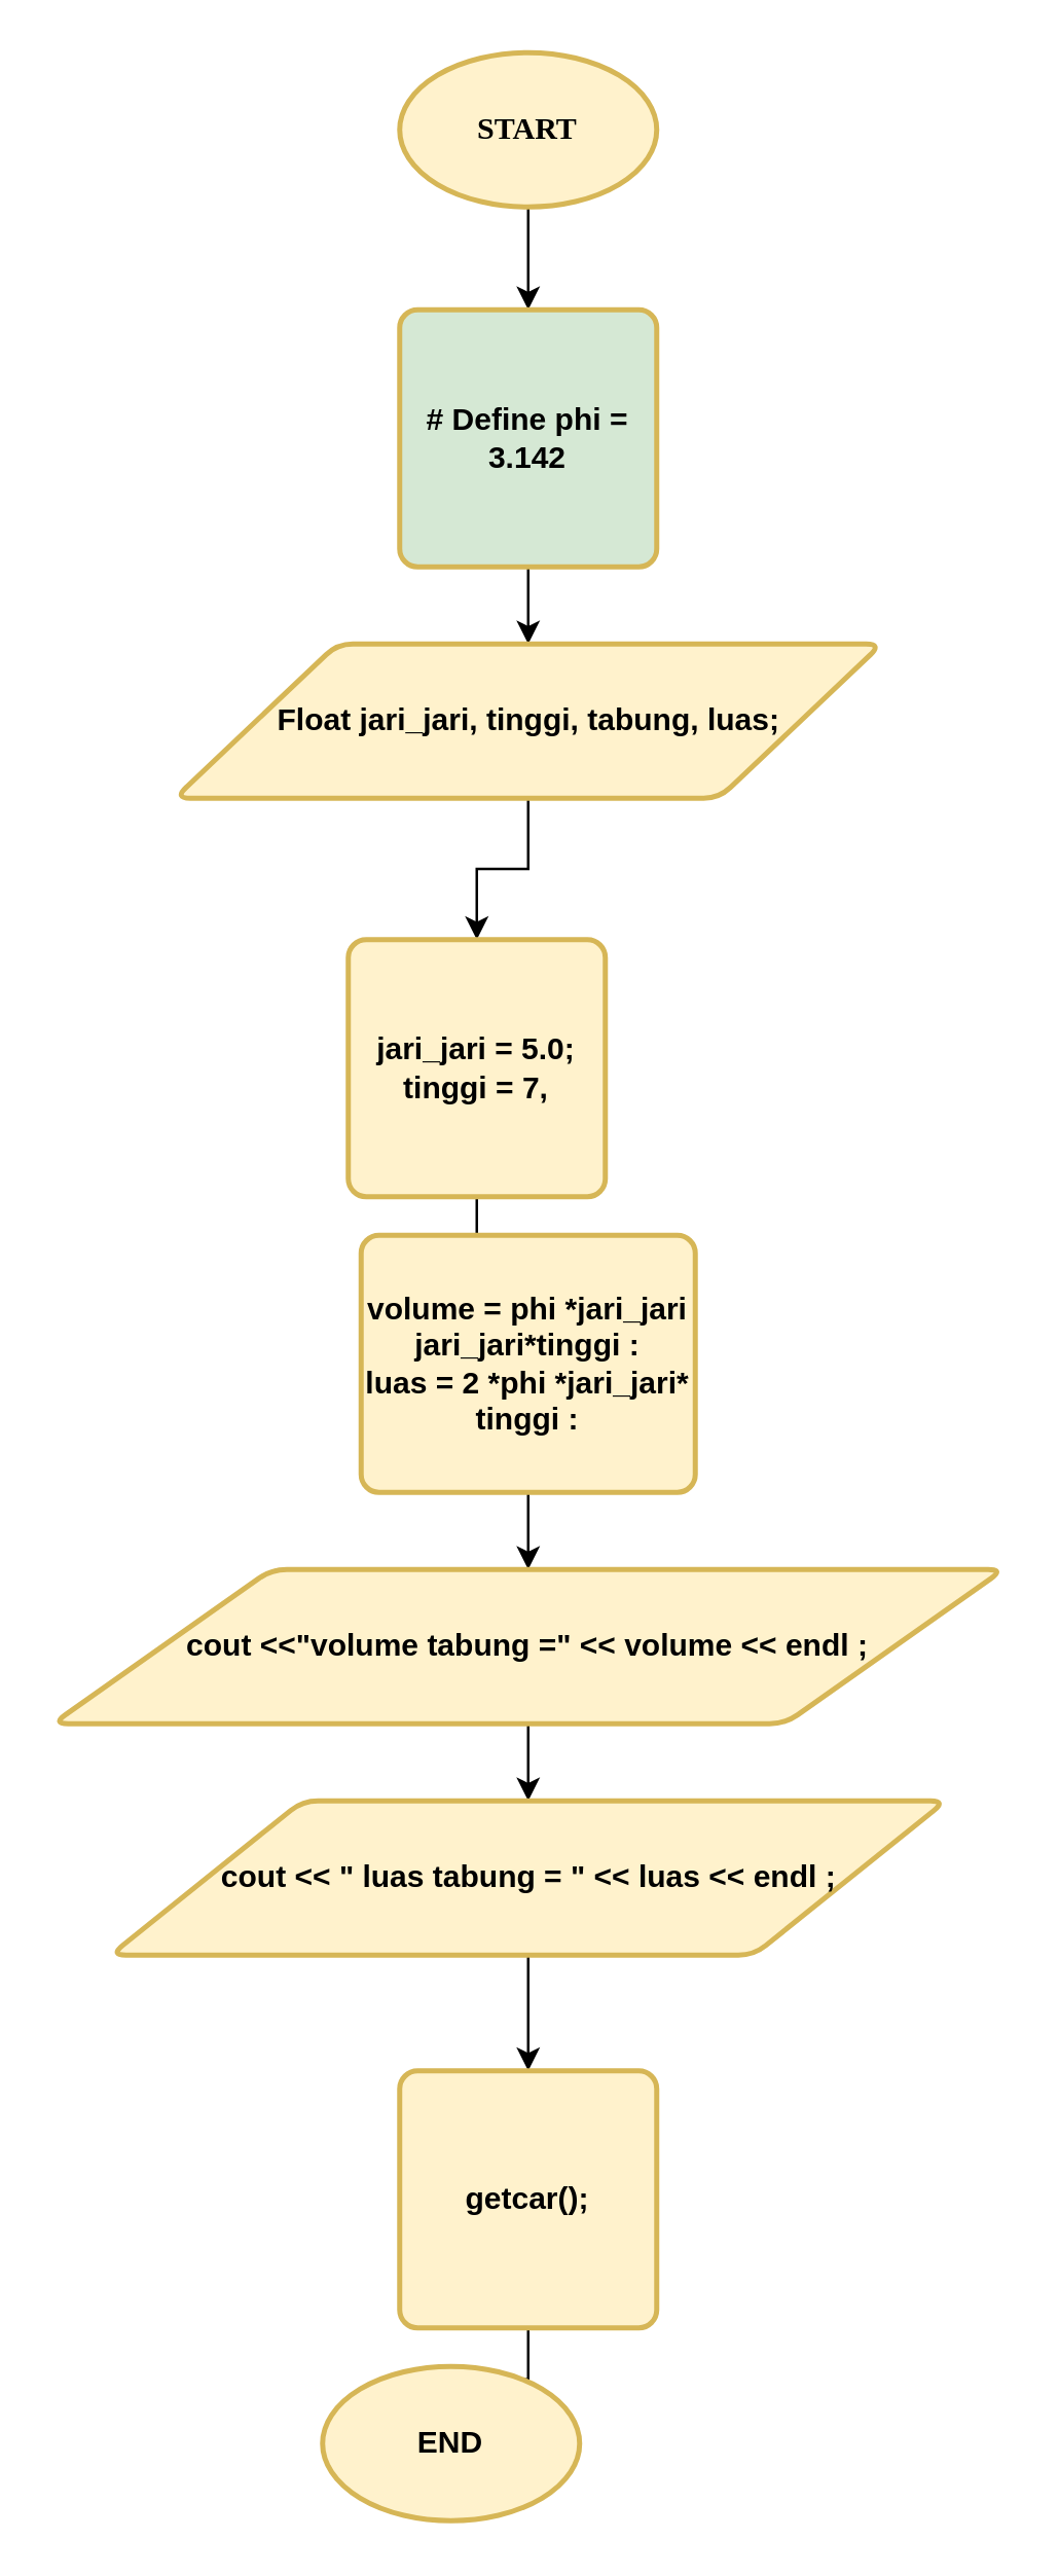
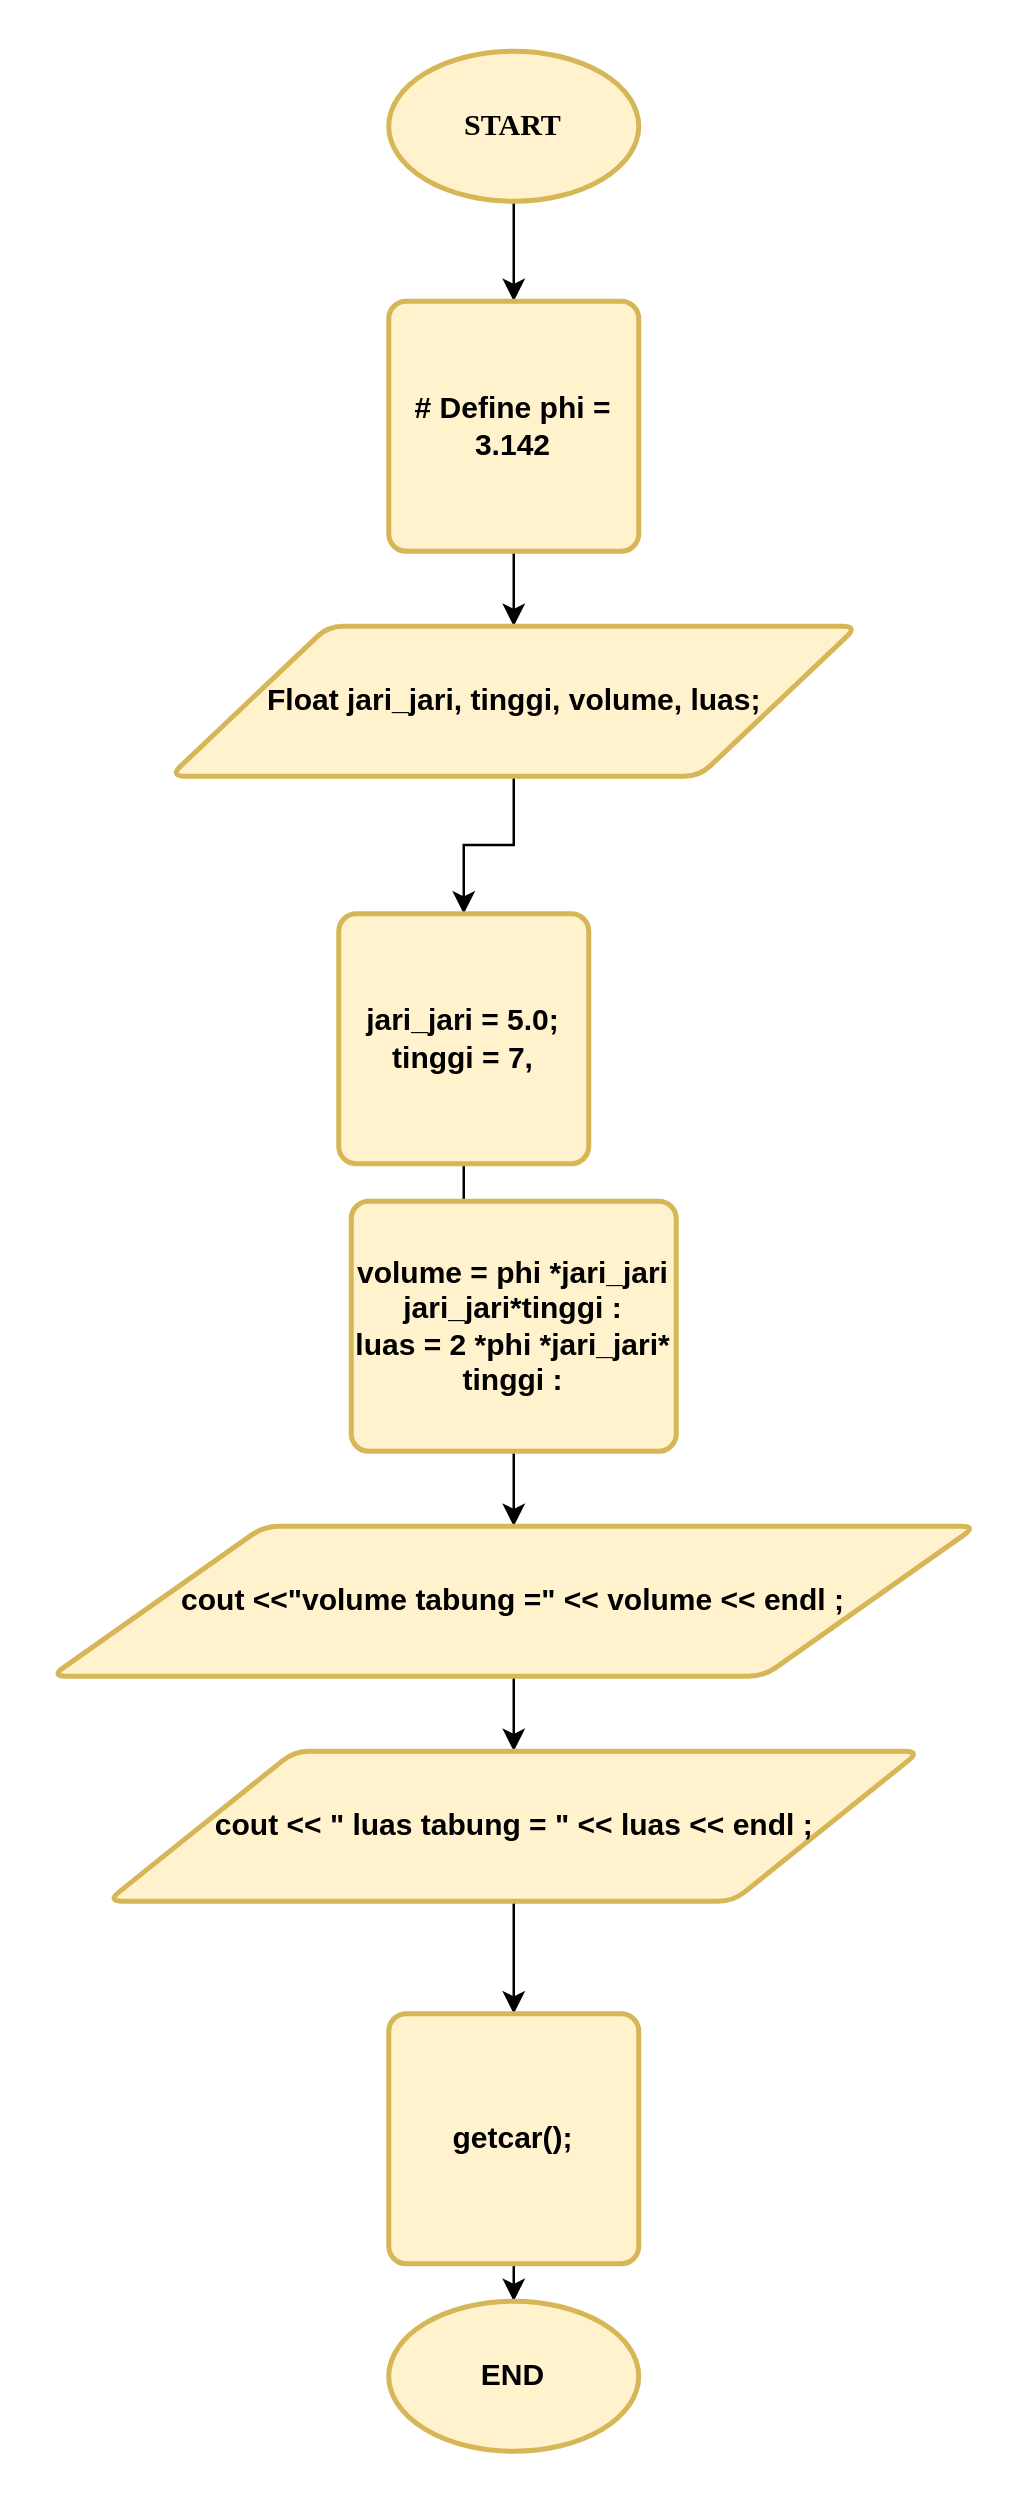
- <mxCell id="5" value="&lt;b&gt;# Define phi =&lt;br&gt;3.142&lt;/b&gt;" style="rounded=1;whiteSpace=wrap;html=1;absoluteArcSize=1;arcSize=14;strokeWidth=2;fillColor=#d5e8d4;strokeColor=#d6b656;" vertex="1" parent="1"><mxGeometry x="155" y="120" width="100" height="100" as="geometry" /></mxCell>
+ <mxCell id="5" value="&lt;b&gt;# Define phi =&lt;br&gt;3.142&lt;/b&gt;" style="rounded=1;whiteSpace=wrap;html=1;absoluteArcSize=1;arcSize=14;strokeWidth=2;fillColor=#fff2cc;strokeColor=#d6b656;" vertex="1" parent="1"><mxGeometry x="155" y="120" width="100" height="100" as="geometry" /></mxCell>
- <mxCell id="7" value="&lt;b&gt;Float jari_jari, tinggi, tabung, luas;&lt;/b&gt;" style="shape=parallelogram;html=1;strokeWidth=2;perimeter=parallelogramPerimeter;whiteSpace=wrap;rounded=1;arcSize=12;size=0.23;fillColor=#fff2cc;strokeColor=#d6b656;" vertex="1" parent="1"><mxGeometry x="67.5" y="250" width="275" height="60" as="geometry" /></mxCell>
+ <mxCell id="7" value="&lt;b&gt;Float jari_jari, tinggi, volume, luas;&lt;/b&gt;" style="shape=parallelogram;html=1;strokeWidth=2;perimeter=parallelogramPerimeter;whiteSpace=wrap;rounded=1;arcSize=12;size=0.23;fillColor=#fff2cc;strokeColor=#d6b656;" vertex="1" parent="1"><mxGeometry x="67.5" y="250" width="275" height="60" as="geometry" /></mxCell>
- <mxCell id="18" value="&lt;b&gt;END&lt;/b&gt;" style="strokeWidth=2;html=1;shape=mxgraph.flowchart.start_1;whiteSpace=wrap;fillColor=#fff2cc;strokeColor=#d6b656;" vertex="1" parent="1"><mxGeometry x="125" y="920" width="100" height="60" as="geometry" /></mxCell>
+ <mxCell id="18" value="&lt;b&gt;END&lt;/b&gt;" style="strokeWidth=2;html=1;shape=mxgraph.flowchart.start_1;whiteSpace=wrap;fillColor=#fff2cc;strokeColor=#d6b656;" vertex="1" parent="1"><mxGeometry x="155" y="920" width="100" height="60" as="geometry" /></mxCell>
